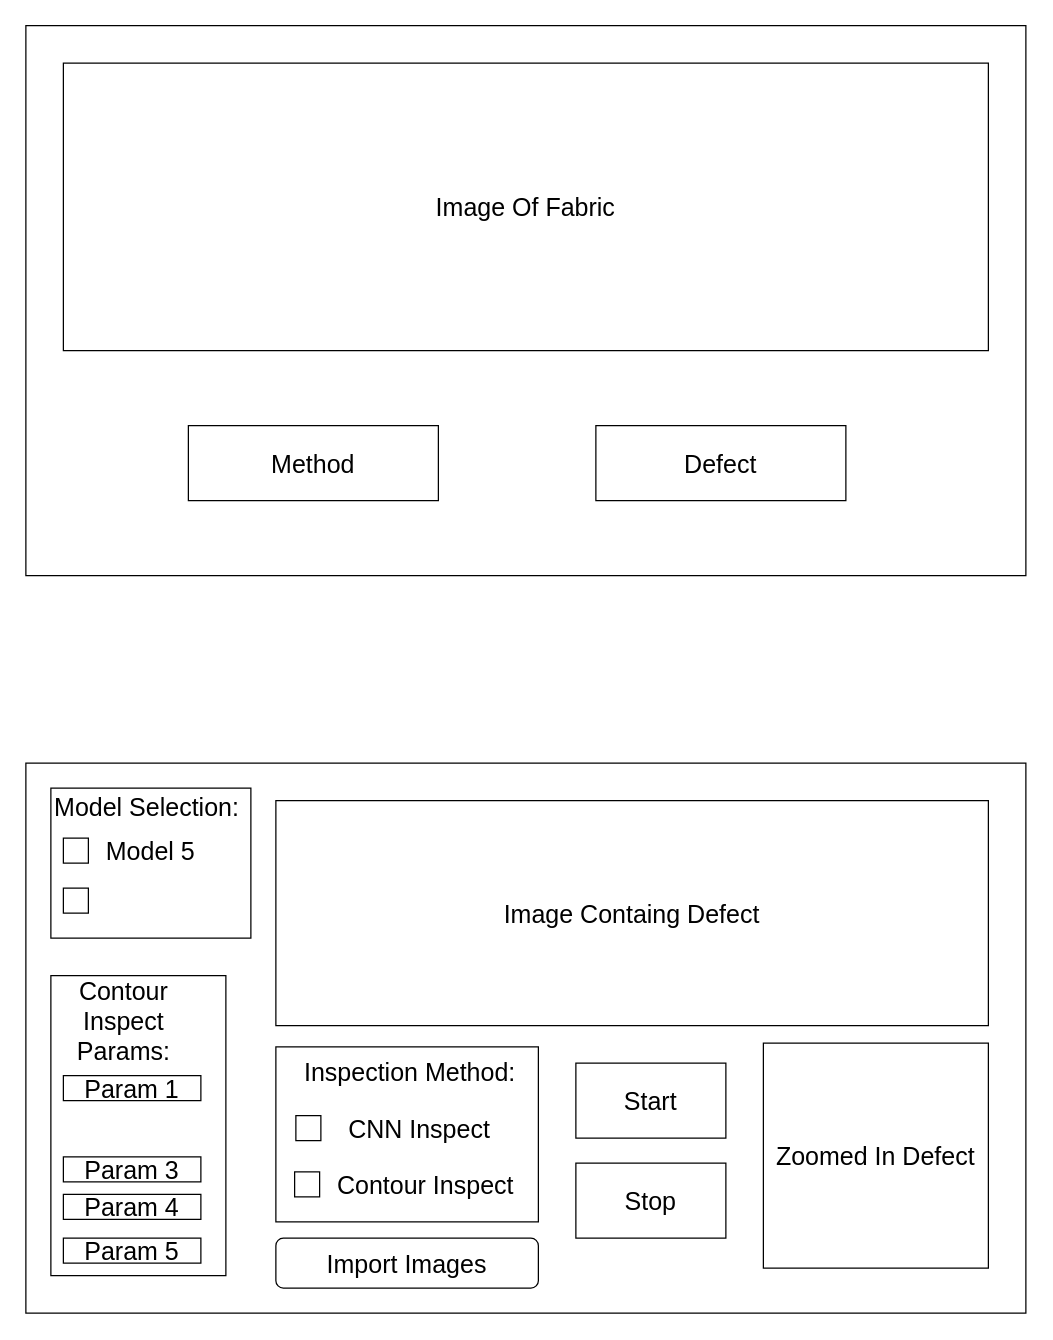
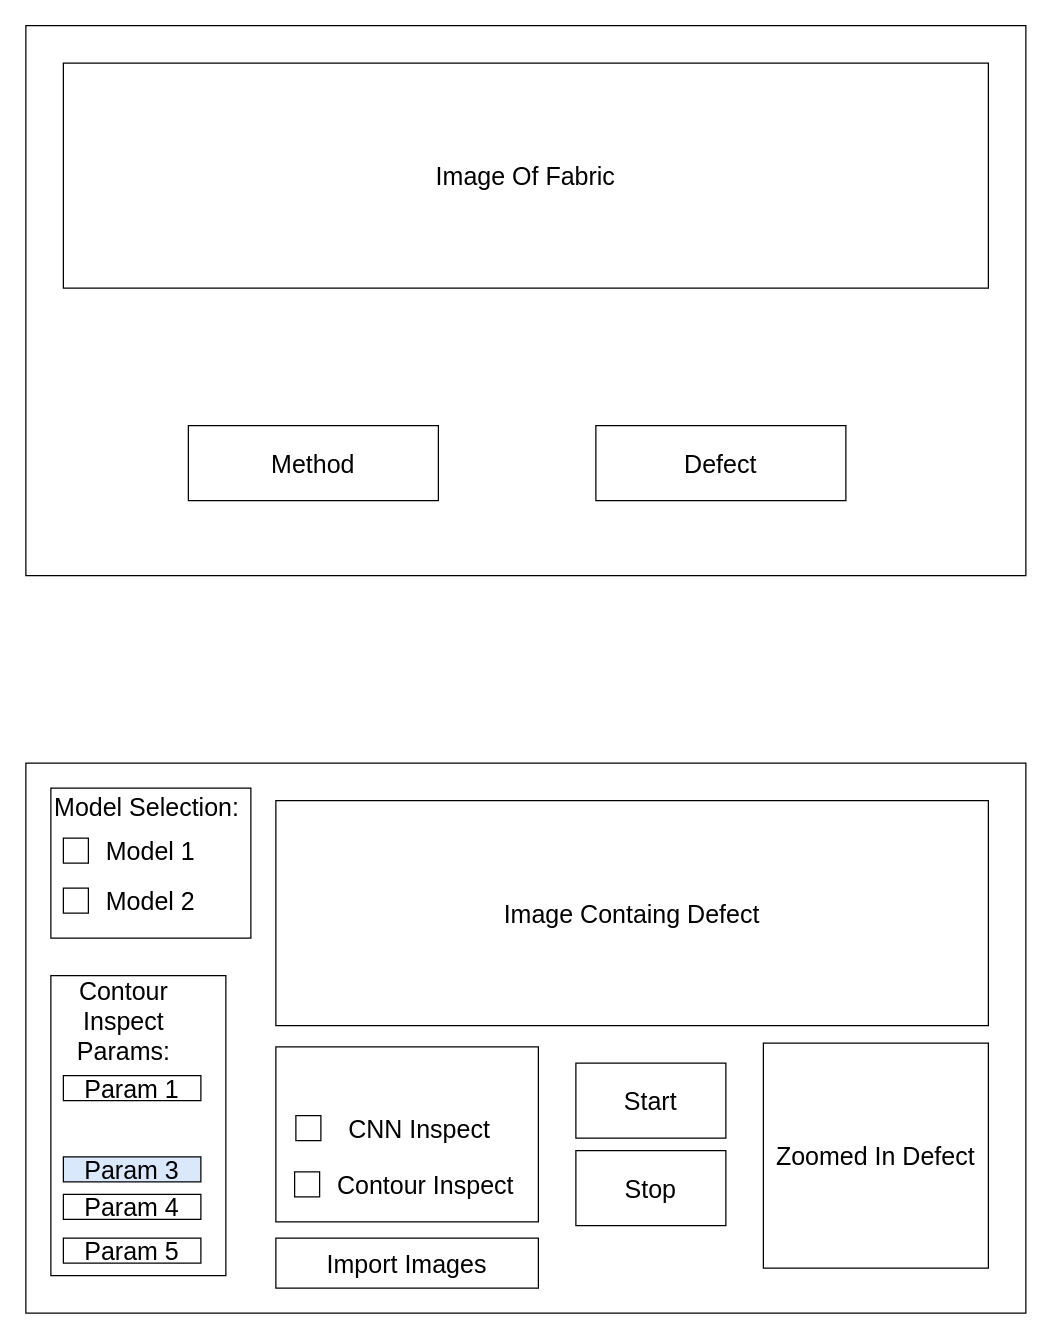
- <mxCell id="3" value="&lt;font style=&quot;font-size: 20px;&quot;&gt;Image Of Fabric&lt;/font&gt;" style="rounded=0;whiteSpace=wrap;html=1;" vertex="1" parent="1"><mxGeometry x="50" y="50" width="740" height="230" as="geometry" /></mxCell>
+ <mxCell id="3" value="&lt;font style=&quot;font-size: 20px;&quot;&gt;Image Of Fabric&lt;/font&gt;" style="rounded=0;whiteSpace=wrap;html=1;" vertex="1" parent="1"><mxGeometry x="50" y="50" width="740" height="180" as="geometry" /></mxCell>
- <mxCell id="12" value="Model 5" style="text;html=1;strokeColor=none;fillColor=none;align=center;verticalAlign=middle;whiteSpace=wrap;rounded=0;fontSize=20;" vertex="1" parent="1"><mxGeometry x="80" y="665" width="80" height="30" as="geometry" /></mxCell>
+ <mxCell id="12" value="Model 1" style="text;html=1;strokeColor=none;fillColor=none;align=center;verticalAlign=middle;whiteSpace=wrap;rounded=0;fontSize=20;" vertex="1" parent="1"><mxGeometry x="80" y="665" width="80" height="30" as="geometry" /></mxCell>
+ <mxCell id="13" value="Model 2" style="text;html=1;strokeColor=none;fillColor=none;align=center;verticalAlign=middle;whiteSpace=wrap;rounded=0;fontSize=20;" vertex="1" parent="1"><mxGeometry x="80" y="705" width="80" height="30" as="geometry" /></mxCell>
- <mxCell id="23" value="Inspection Method:" style="text;html=1;strokeColor=none;fillColor=none;align=center;verticalAlign=middle;whiteSpace=wrap;rounded=0;fontSize=20;" vertex="1" parent="1"><mxGeometry x="240" y="842" width="175" height="30" as="geometry" /></mxCell>
- <mxCell id="25" value="Param 3" style="rounded=0;whiteSpace=wrap;html=1;fontSize=20;" vertex="1" parent="1"><mxGeometry x="50" y="925" width="110" height="20" as="geometry" /></mxCell>
+ <mxCell id="25" value="Param 3" style="rounded=0;whiteSpace=wrap;html=1;fontSize=20;fillColor=#dae8fc;" vertex="1" parent="1"><mxGeometry x="50" y="925" width="110" height="20" as="geometry" /></mxCell>
- <mxCell id="16" value="Stop" style="rounded=0;whiteSpace=wrap;html=1;fontSize=20;" vertex="1" parent="1"><mxGeometry x="460" y="930" width="120" height="60" as="geometry" /></mxCell>
+ <mxCell id="16" value="Stop" style="rounded=0;whiteSpace=wrap;html=1;fontSize=20;" vertex="1" parent="1"><mxGeometry x="460" y="920" width="120" height="60" as="geometry" /></mxCell>
- <mxCell id="29" value="Import Images" style="whiteSpace=wrap;html=1;fontSize=20;rounded=1;" vertex="1" parent="1"><mxGeometry x="220" y="990" width="210" height="40" as="geometry" /></mxCell>
+ <mxCell id="29" value="Import Images" style="rounded=0;whiteSpace=wrap;html=1;fontSize=20;" vertex="1" parent="1"><mxGeometry x="220" y="990" width="210" height="40" as="geometry" /></mxCell>
